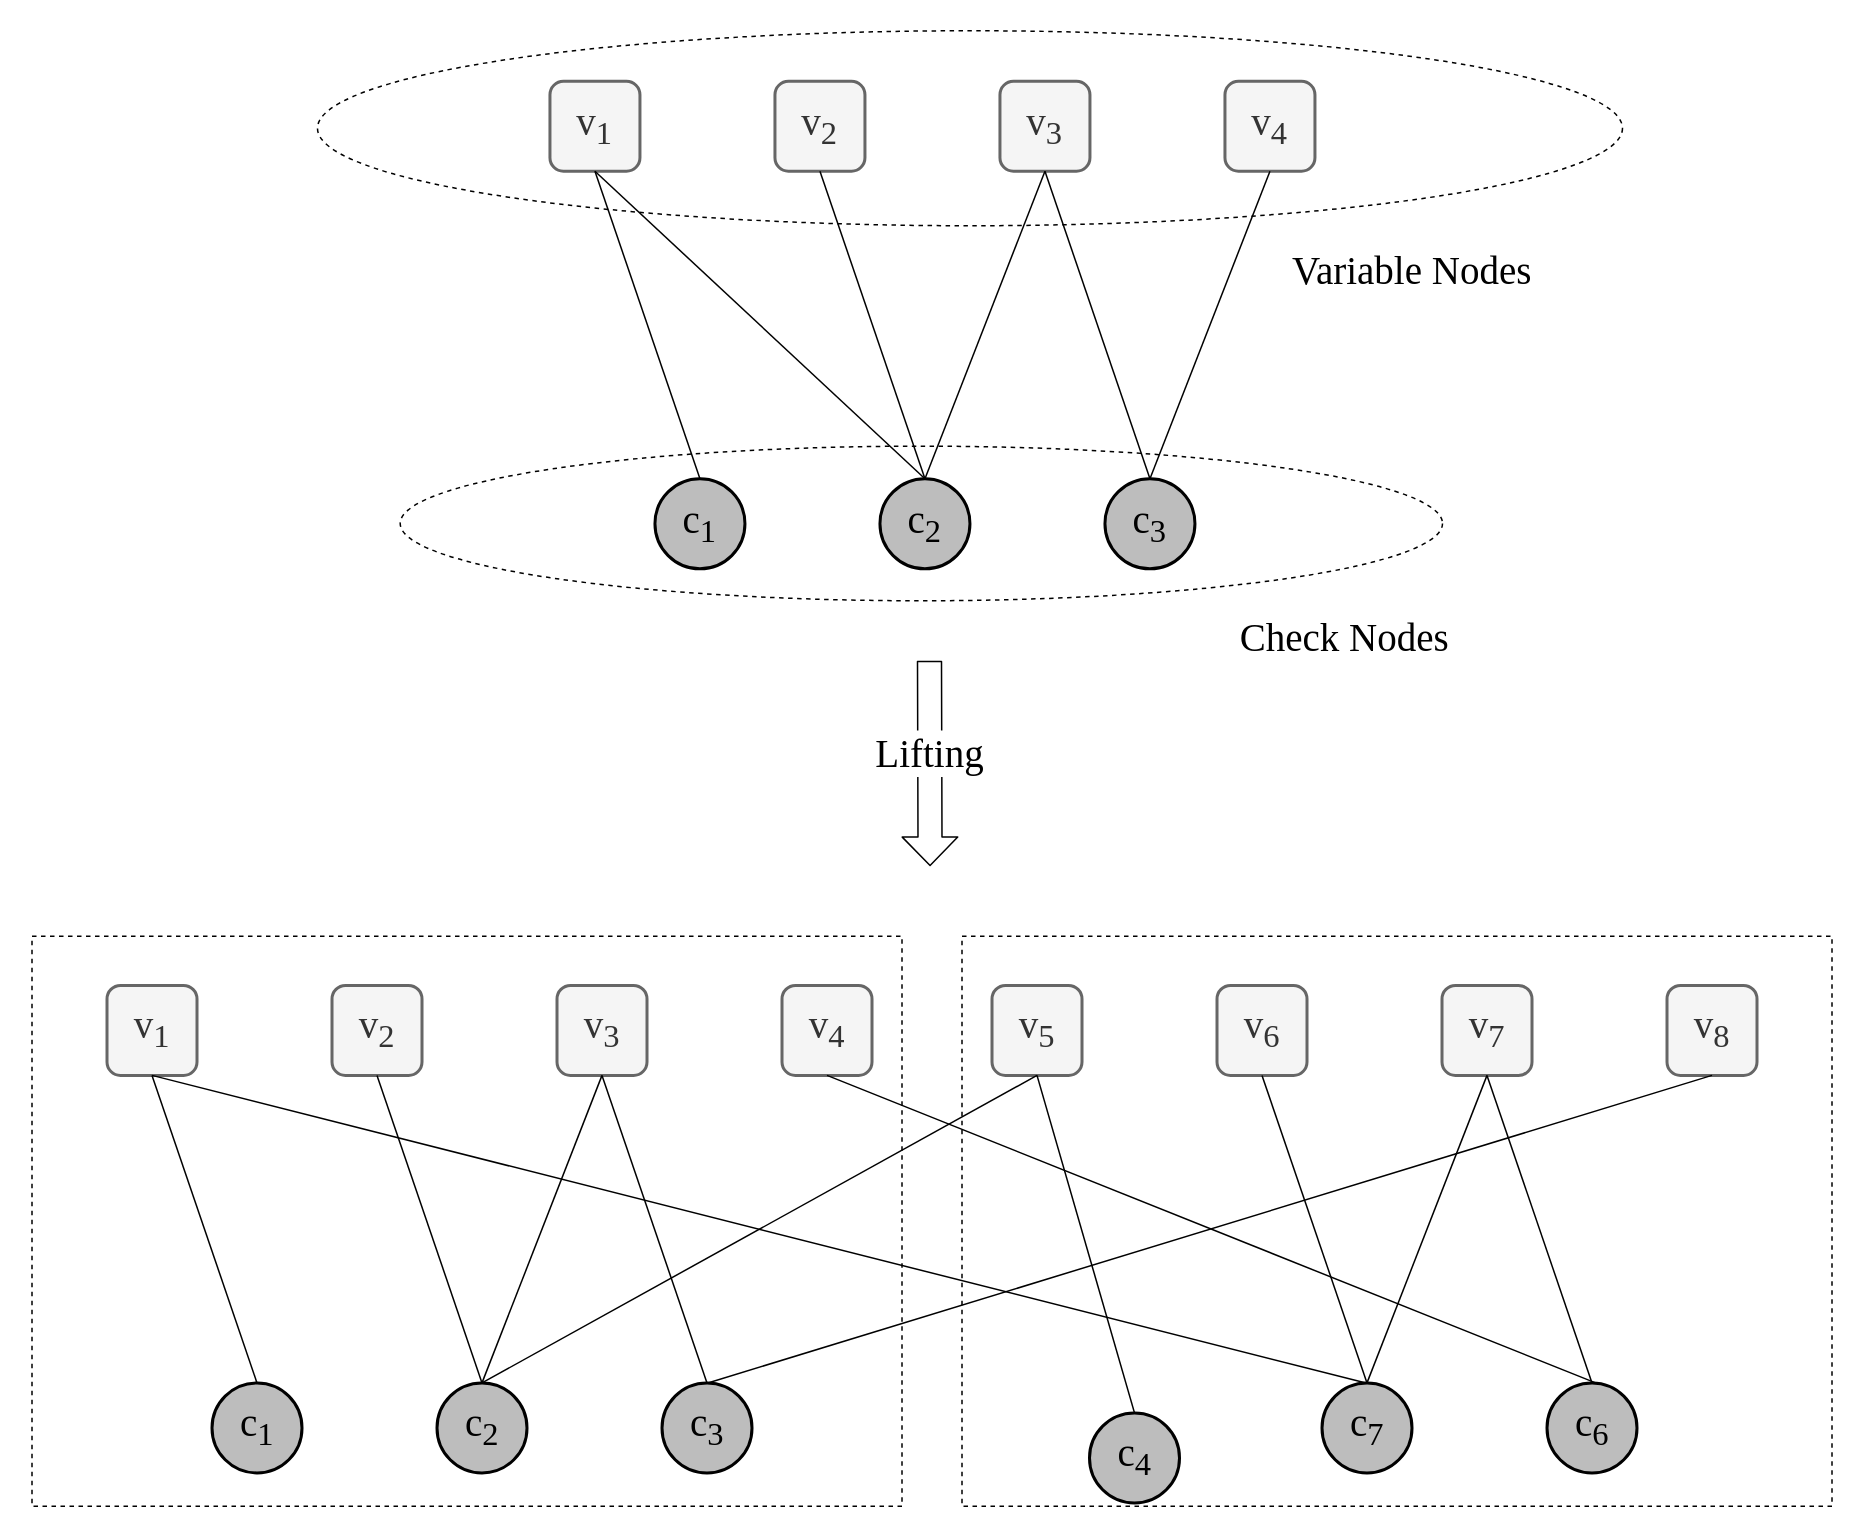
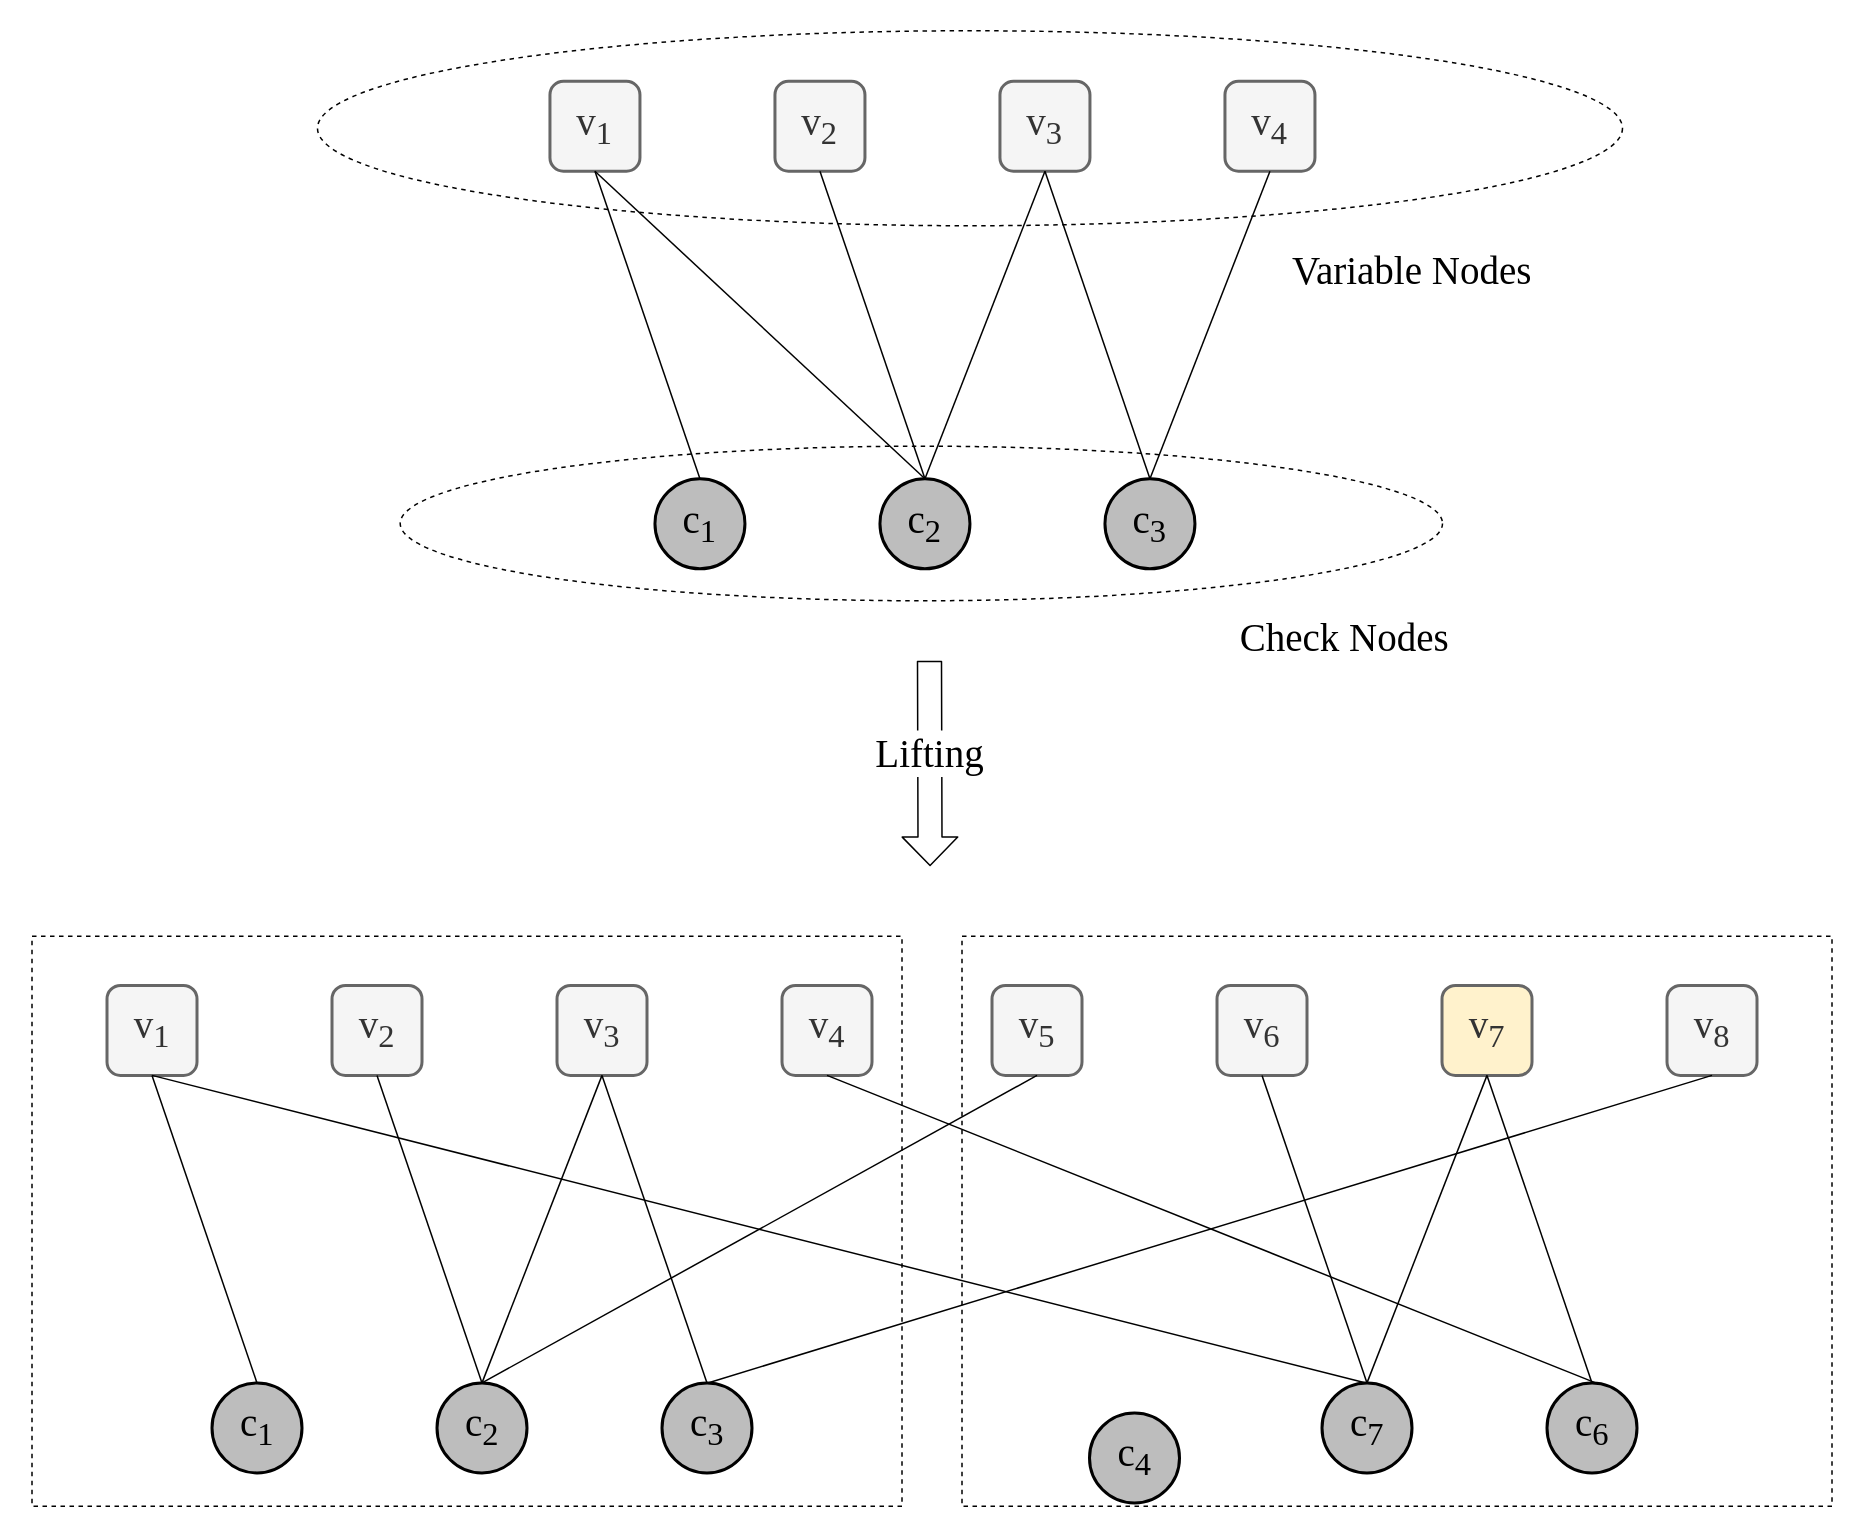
- <mxCell id="38" value="&lt;font style=&quot;font-size: 26px&quot;&gt;v&lt;sub&gt;7&lt;/sub&gt;&lt;/font&gt;" style="rounded=1;whiteSpace=wrap;html=1;fontFamily=Utopia;fillColor=#f5f5f5;strokeColor=#666666;fontColor=#333333;strokeWidth=2;FType=g;" vertex="1" parent="1"><mxGeometry x="960.67" y="656.43" width="60" height="60" as="geometry" /></mxCell>
+ <mxCell id="38" value="&lt;font style=&quot;font-size: 26px&quot;&gt;v&lt;sub&gt;7&lt;/sub&gt;&lt;/font&gt;" style="rounded=1;whiteSpace=wrap;html=1;fontFamily=Utopia;fillColor=#fff2cc;strokeColor=#666666;fontColor=#333333;strokeWidth=2;FType=g;" vertex="1" parent="1"><mxGeometry x="960.67" y="656.43" width="60" height="60" as="geometry" /></mxCell>
- <mxCell id="39" value="" style="endArrow=none;html=1;fontFamily=Utopia;fontSize=15;entryX=0.5;entryY=1;entryDx=0;entryDy=0;exitX=0.5;exitY=0;exitDx=0;exitDy=0;FType=g;" edge="1" parent="1" source="32" target="37"><mxGeometry width="50" height="50" relative="1" as="geometry"><mxPoint x="660.67" y="1056.43" as="sourcePoint" /><mxPoint x="710.67" y="1006.43" as="targetPoint" /></mxGeometry></mxCell>
